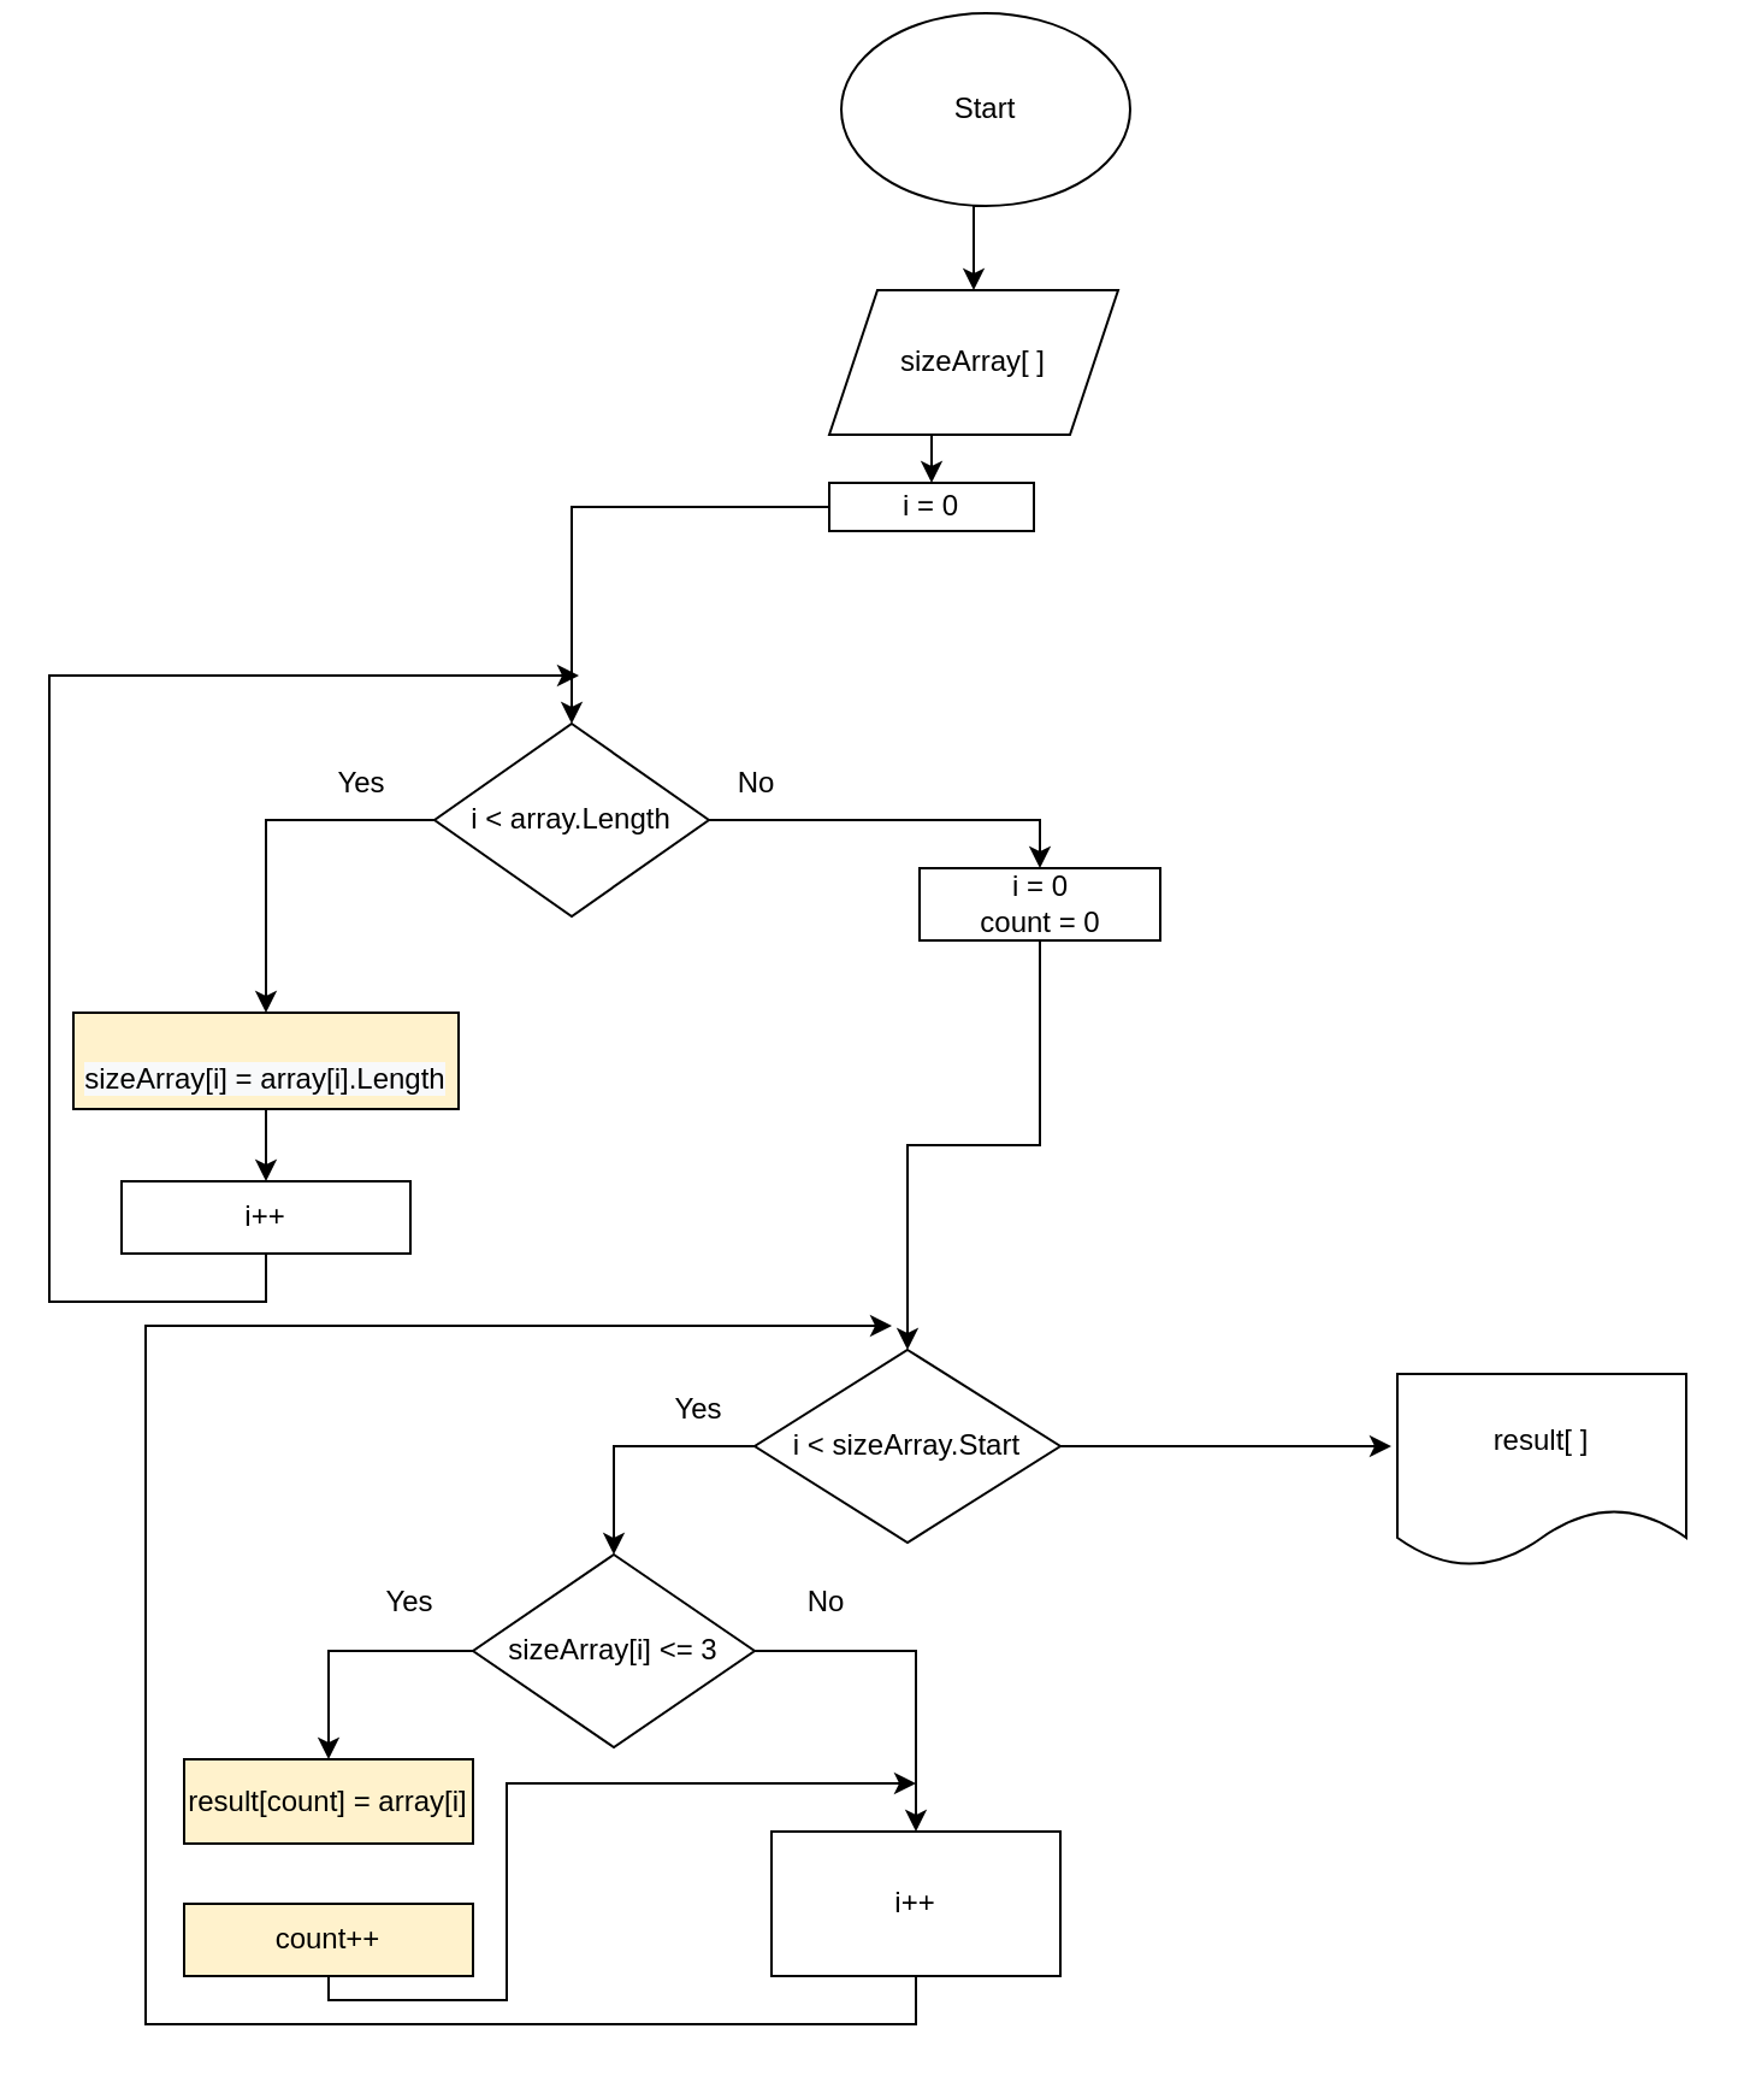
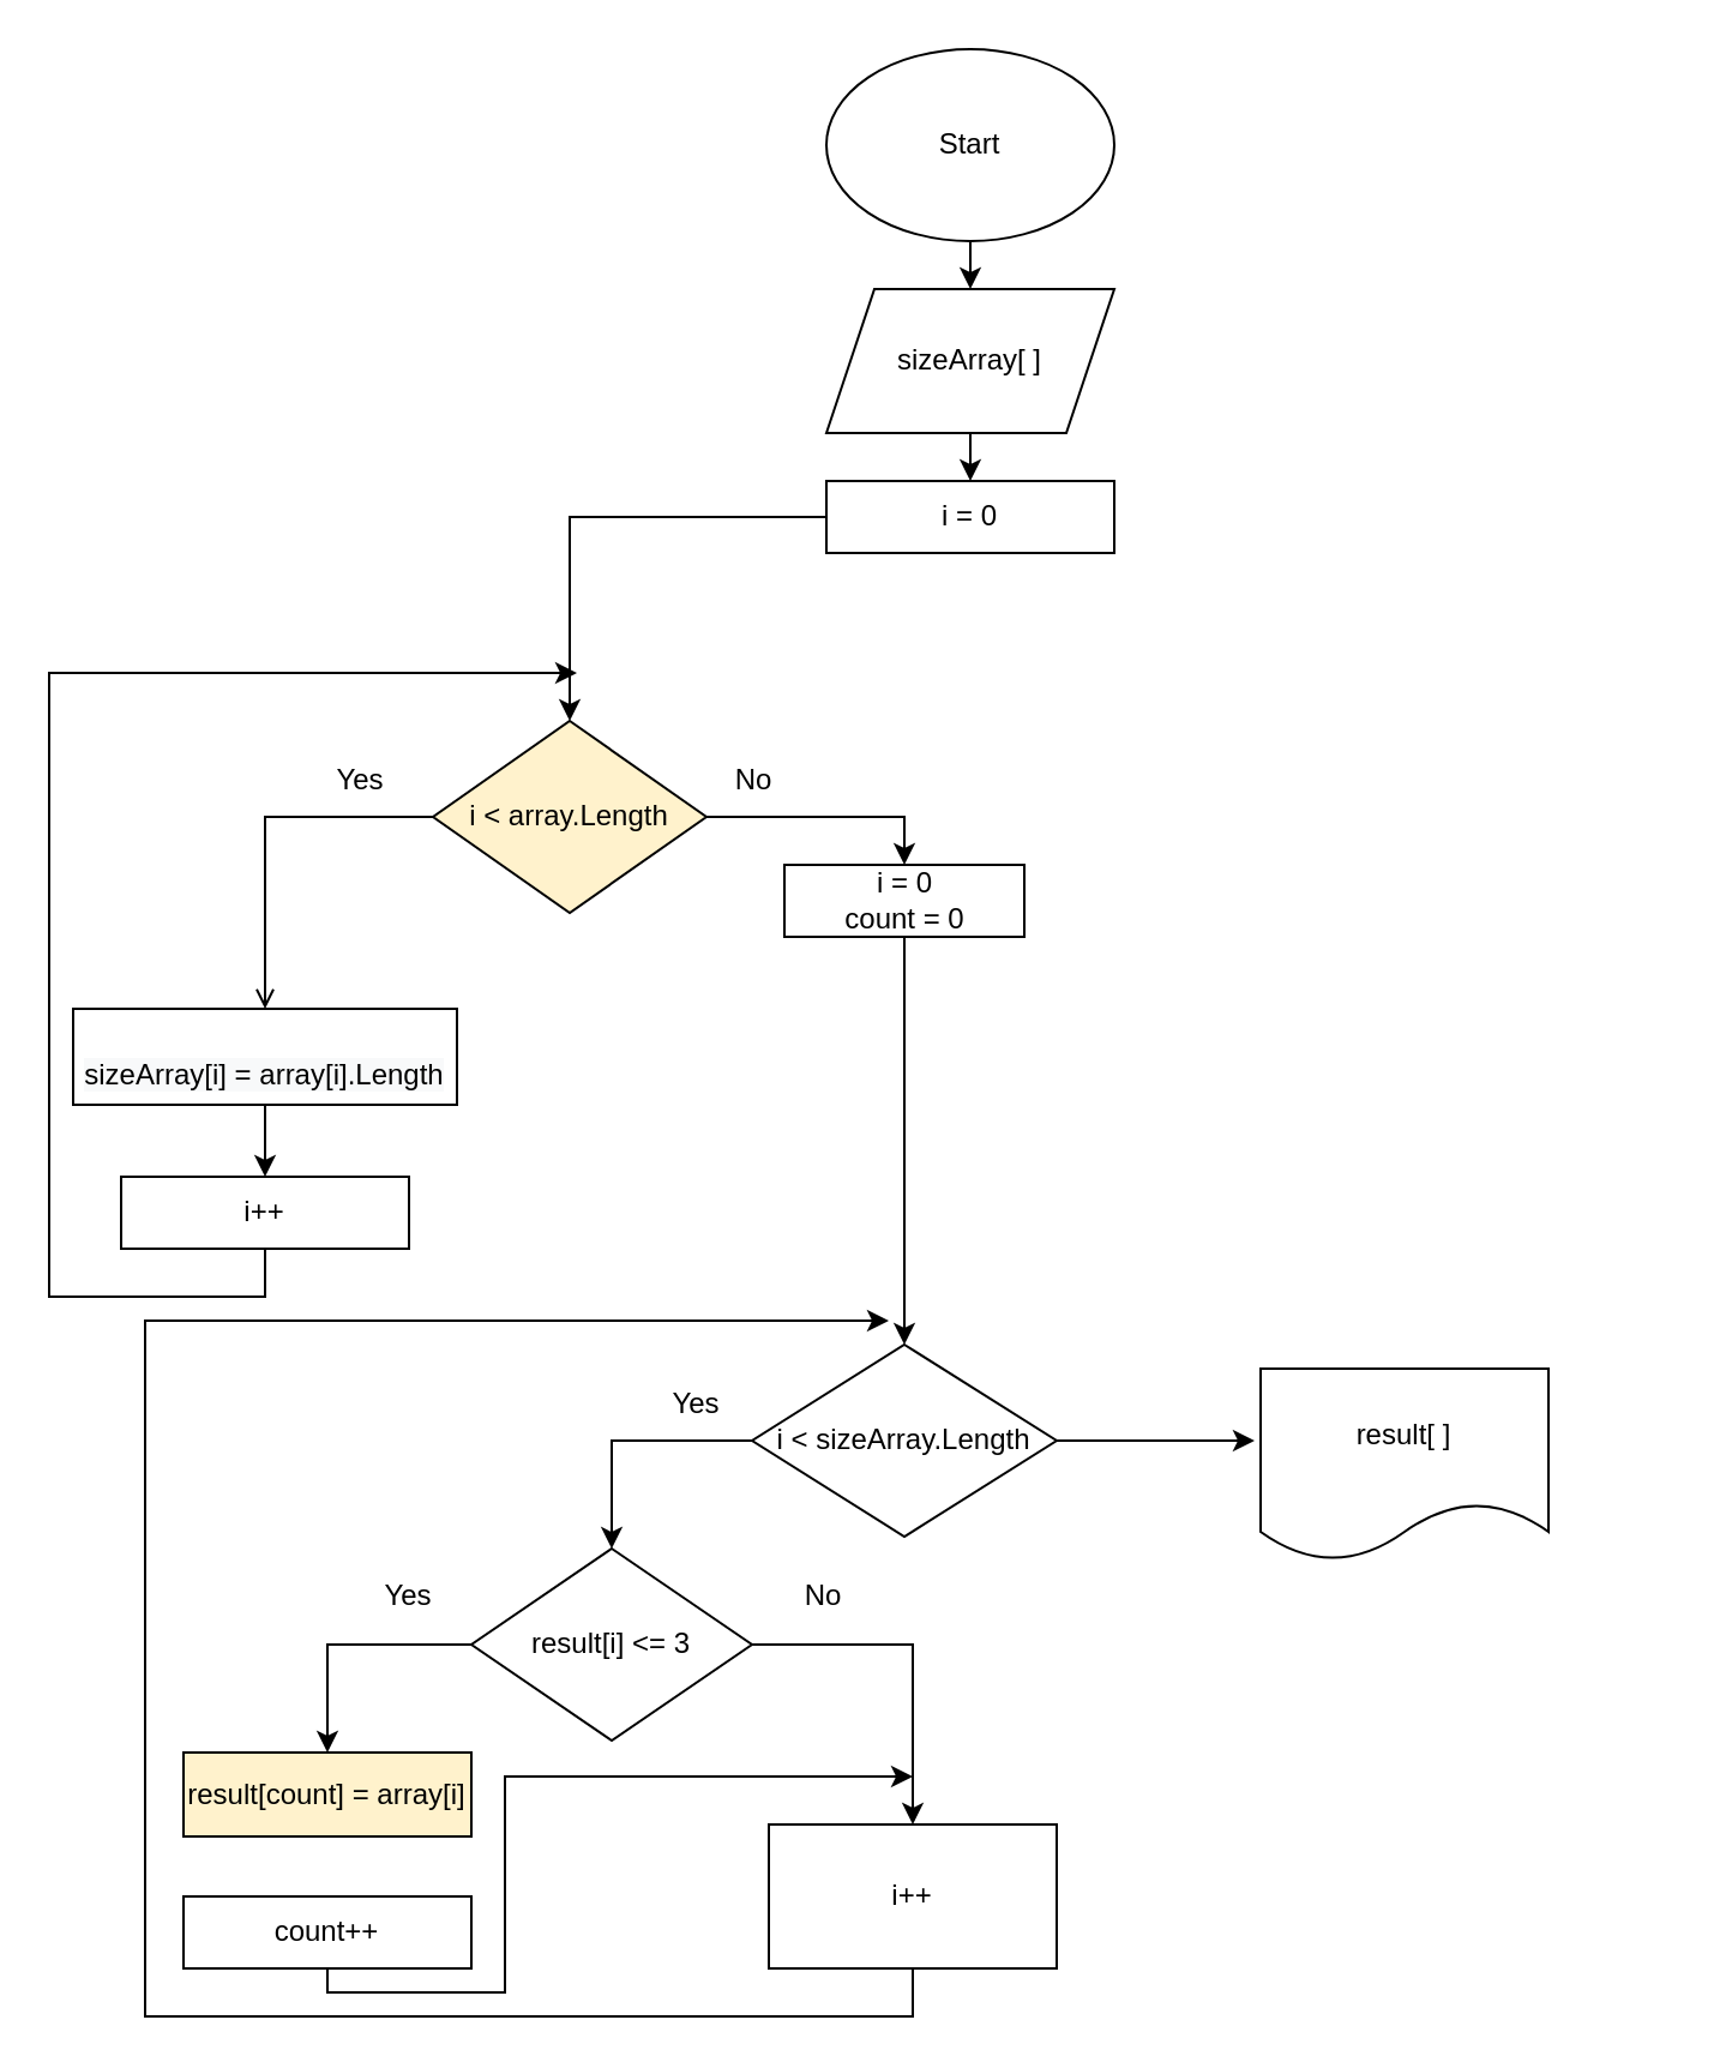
- <mxCell id="3" value="Start" style="ellipse;whiteSpace=wrap;html=1;" vertex="1" parent="1"><mxGeometry x="349" y="5" width="120" height="80" as="geometry" /></mxCell>
+ <mxCell id="3" value="Start" style="ellipse;whiteSpace=wrap;html=1;" vertex="1" parent="1"><mxGeometry x="344" y="20" width="120" height="80" as="geometry" /></mxCell>
- <mxCell id="7" value="i = 0" style="rounded=0;whiteSpace=wrap;html=1;" vertex="1" parent="1"><mxGeometry x="344" y="200" width="85" height="20" as="geometry" /></mxCell>
+ <mxCell id="7" value="i = 0" style="rounded=0;whiteSpace=wrap;html=1;" vertex="1" parent="1"><mxGeometry x="344" y="200" width="120" height="30" as="geometry" /></mxCell>
- <mxCell id="10" value="i &amp;lt; array.Length" style="rhombus;whiteSpace=wrap;html=1;" vertex="1" parent="1"><mxGeometry x="180" y="300" width="114" height="80" as="geometry" /></mxCell>
+ <mxCell id="10" value="i &amp;lt; array.Length" style="rhombus;whiteSpace=wrap;html=1;fillColor=#fff2cc;" vertex="1" parent="1"><mxGeometry x="180" y="300" width="114" height="80" as="geometry" /></mxCell>
- <mxCell id="16" value="i = 0&lt;br&gt;count = 0" style="rounded=0;whiteSpace=wrap;html=1;" vertex="1" parent="1"><mxGeometry x="381.5" y="360" width="100" height="30" as="geometry" /></mxCell>
+ <mxCell id="16" value="i = 0&lt;br&gt;count = 0" style="rounded=0;whiteSpace=wrap;html=1;" vertex="1" parent="1"><mxGeometry x="326.5" y="360" width="100" height="30" as="geometry" /></mxCell>
- <mxCell id="8" style="edgeStyle=orthogonalEdgeStyle;rounded=0;orthogonalLoop=1;jettySize=auto;html=1;exitX=0;exitY=0.5;exitDx=0;exitDy=0;entryX=0.5;entryY=0;entryDx=0;entryDy=0;" edge="1" parent="1" source="10" target="12"><mxGeometry relative="1" as="geometry" /></mxCell>
+ <mxCell id="8" style="edgeStyle=orthogonalEdgeStyle;rounded=0;orthogonalLoop=1;jettySize=auto;html=1;exitX=0;exitY=0.5;exitDx=0;exitDy=0;entryX=0.5;entryY=0;entryDx=0;entryDy=0;endArrow=open;" edge="1" parent="1" source="10" target="12"><mxGeometry relative="1" as="geometry" /></mxCell>
- <mxCell id="12" value="&lt;br&gt;&lt;span style=&quot;color: rgb(0, 0, 0); font-family: Helvetica; font-size: 12px; font-style: normal; font-variant-ligatures: normal; font-variant-caps: normal; font-weight: 400; letter-spacing: normal; orphans: 2; text-align: center; text-indent: 0px; text-transform: none; widows: 2; word-spacing: 0px; -webkit-text-stroke-width: 0px; background-color: rgb(248, 249, 250); text-decoration-thickness: initial; text-decoration-style: initial; text-decoration-color: initial; float: none; display: inline !important;&quot;&gt;sizeArray[i] = array[i].Length&lt;/span&gt;&lt;br&gt;" style="rounded=0;whiteSpace=wrap;html=1;fillColor=#fff2cc;" vertex="1" parent="1"><mxGeometry x="30" y="420" width="160" height="40" as="geometry" /></mxCell>
+ <mxCell id="12" value="&lt;br&gt;&lt;span style=&quot;color: rgb(0, 0, 0); font-family: Helvetica; font-size: 12px; font-style: normal; font-variant-ligatures: normal; font-variant-caps: normal; font-weight: 400; letter-spacing: normal; orphans: 2; text-align: center; text-indent: 0px; text-transform: none; widows: 2; word-spacing: 0px; -webkit-text-stroke-width: 0px; background-color: rgb(248, 249, 250); text-decoration-thickness: initial; text-decoration-style: initial; text-decoration-color: initial; float: none; display: inline !important;&quot;&gt;sizeArray[i] = array[i].Length&lt;/span&gt;&lt;br&gt;" style="rounded=0;whiteSpace=wrap;html=1;" vertex="1" parent="1"><mxGeometry x="30" y="420" width="160" height="40" as="geometry" /></mxCell>
- <mxCell id="19" value="i &amp;lt; sizeArray.Start" style="rhombus;whiteSpace=wrap;html=1;" vertex="1" parent="1"><mxGeometry x="313" y="560" width="127" height="80" as="geometry" /></mxCell>
+ <mxCell id="19" value="i &amp;lt; sizeArray.Length" style="rhombus;whiteSpace=wrap;html=1;" vertex="1" parent="1"><mxGeometry x="313" y="560" width="127" height="80" as="geometry" /></mxCell>
- <mxCell id="33" value="result[ ]" style="shape=document;whiteSpace=wrap;html=1;boundedLbl=1;" vertex="1" parent="1"><mxGeometry x="580" y="570" width="120" height="80" as="geometry" /></mxCell>
+ <mxCell id="33" value="result[ ]" style="shape=document;whiteSpace=wrap;html=1;boundedLbl=1;" vertex="1" parent="1"><mxGeometry x="525" y="570" width="120" height="80" as="geometry" /></mxCell>
- <mxCell id="22" value="sizeArray[i] &amp;lt;= 3" style="rhombus;whiteSpace=wrap;html=1;" vertex="1" parent="1"><mxGeometry x="196" y="645" width="117" height="80" as="geometry" /></mxCell>
+ <mxCell id="22" value="result[i] &amp;lt;= 3" style="rhombus;whiteSpace=wrap;html=1;" vertex="1" parent="1"><mxGeometry x="196" y="645" width="117" height="80" as="geometry" /></mxCell>
- <mxCell id="27" value="count++" style="rounded=0;whiteSpace=wrap;html=1;fillColor=#fff2cc;" vertex="1" parent="1"><mxGeometry x="76" y="790" width="120" height="30" as="geometry" /></mxCell>
+ <mxCell id="27" value="count++" style="rounded=0;whiteSpace=wrap;html=1;" vertex="1" parent="1"><mxGeometry x="76" y="790" width="120" height="30" as="geometry" /></mxCell>
